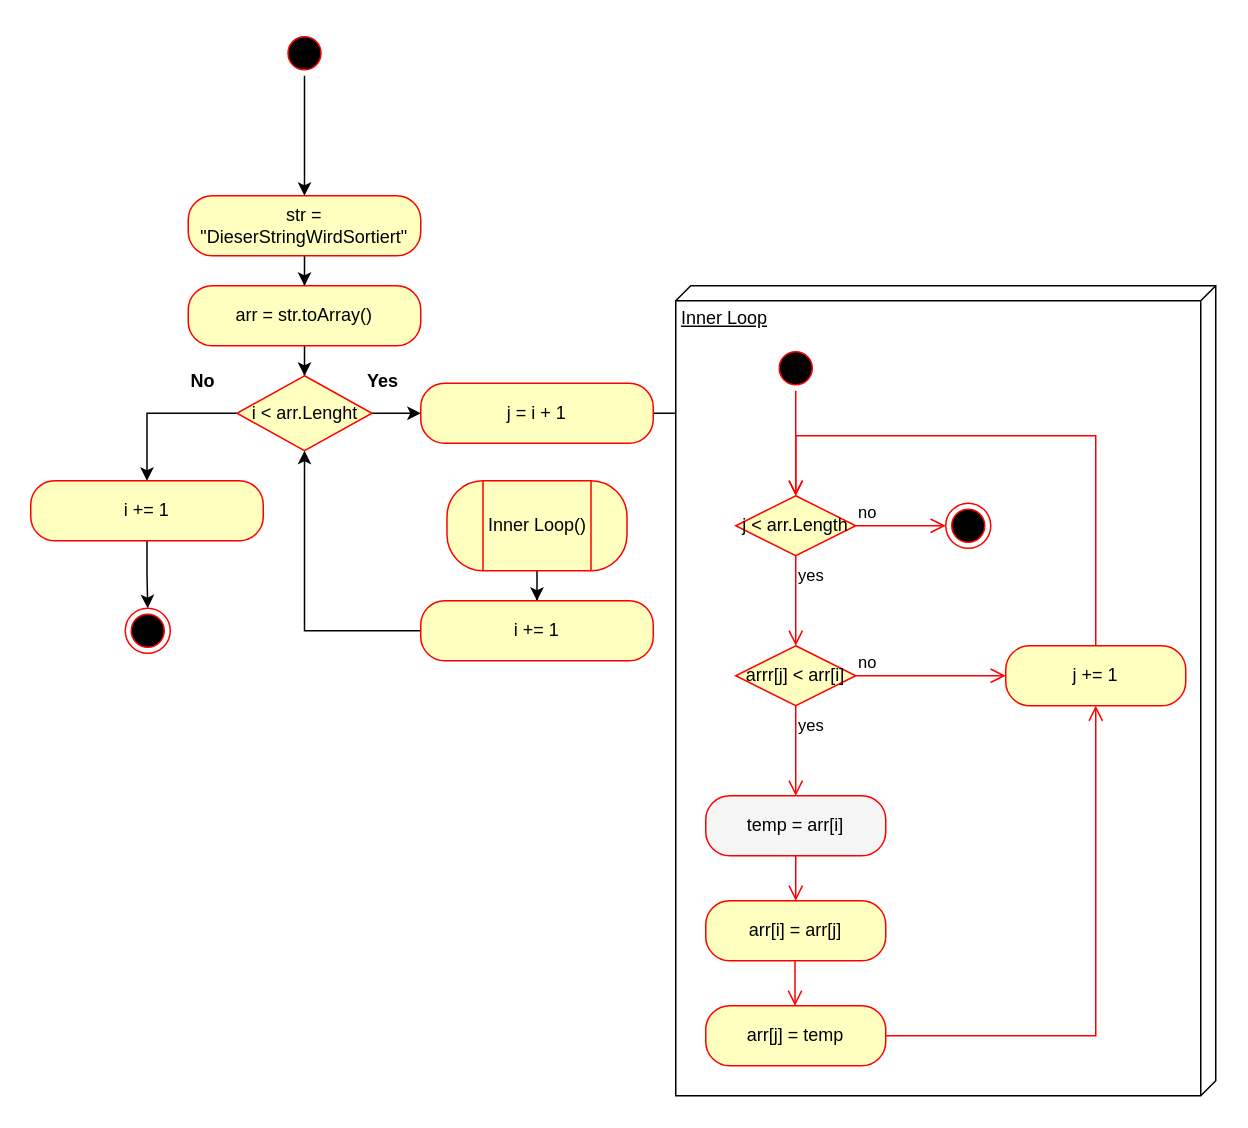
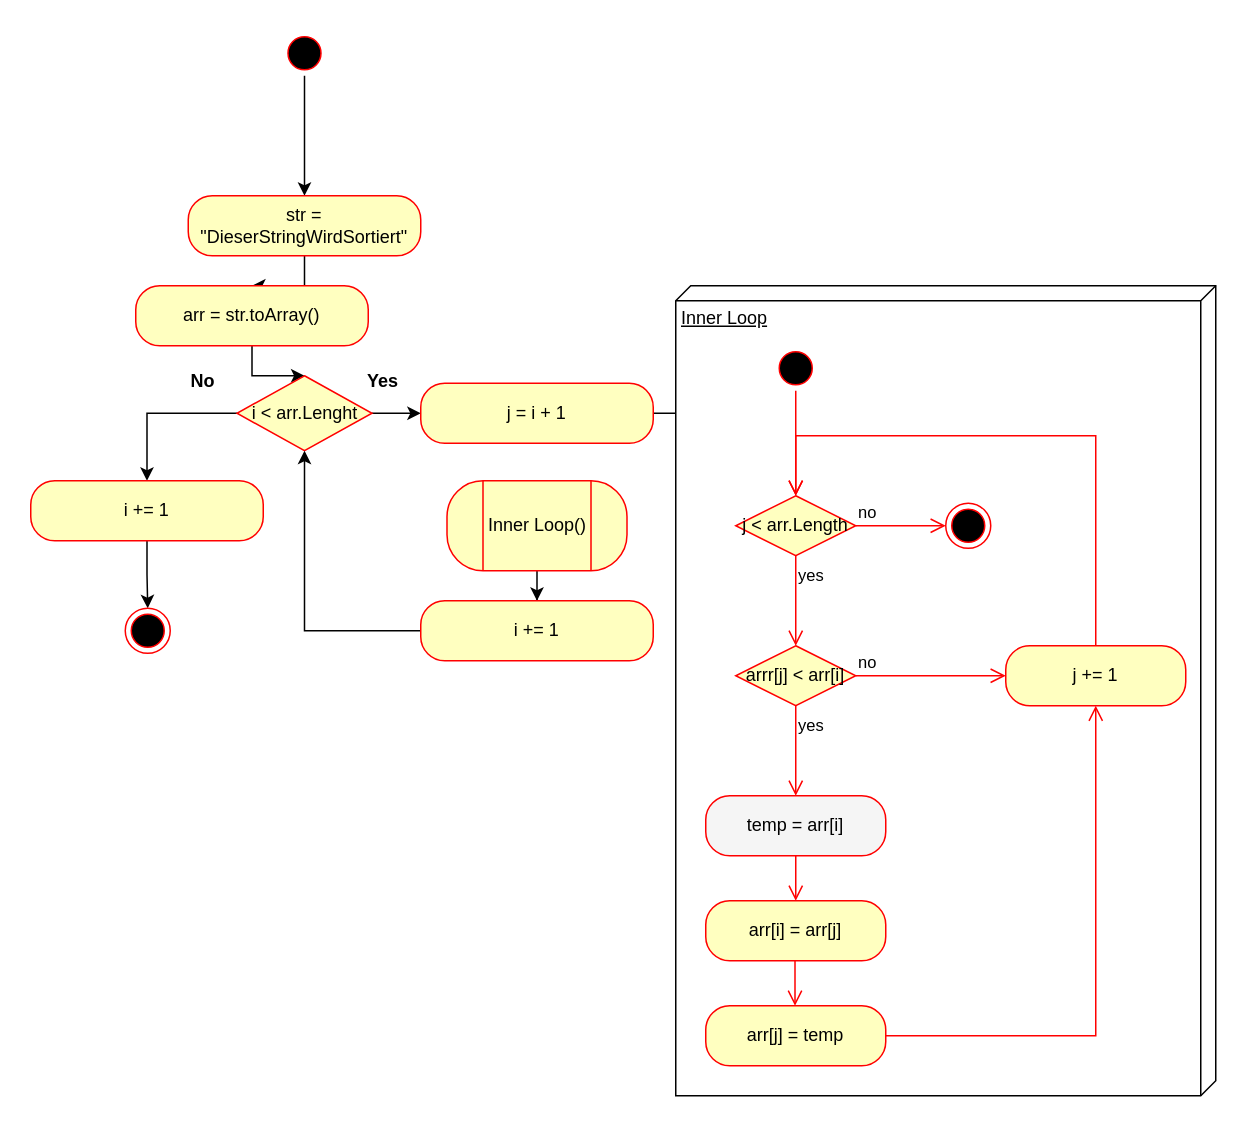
- <mxCell id="7" value="arr = str.toArray()" style="rounded=1;whiteSpace=wrap;html=1;arcSize=40;fontColor=#000000;fillColor=#ffffc0;strokeColor=#ff0000;" vertex="1" parent="1"><mxGeometry x="125" y="190" width="155" height="40" as="geometry" /></mxCell>
+ <mxCell id="7" value="arr = str.toArray()" style="rounded=1;whiteSpace=wrap;html=1;arcSize=40;fontColor=#000000;fillColor=#ffffc0;strokeColor=#ff0000;" vertex="1" parent="1"><mxGeometry x="90" y="190" width="155" height="40" as="geometry" /></mxCell>
